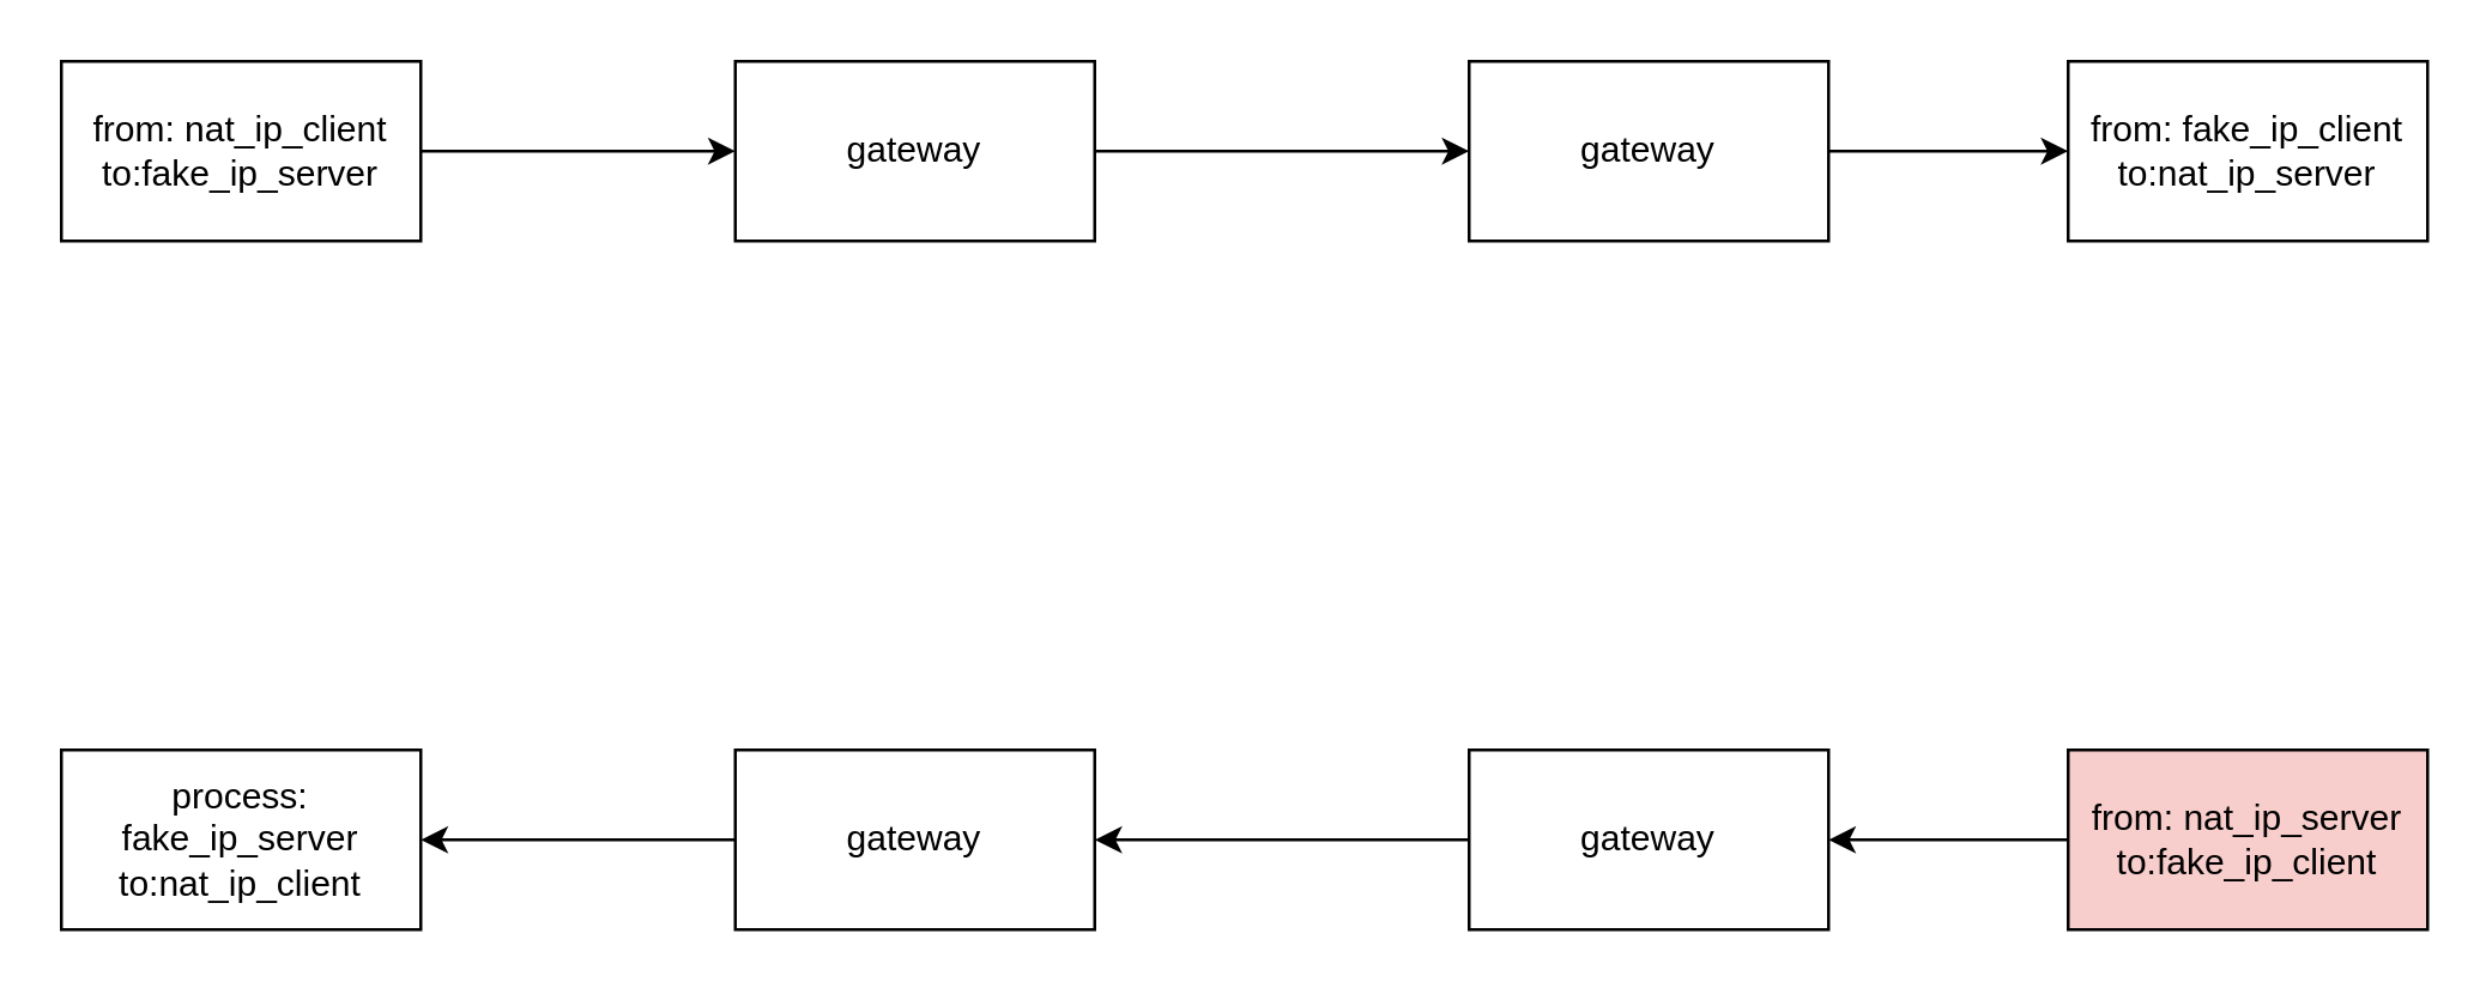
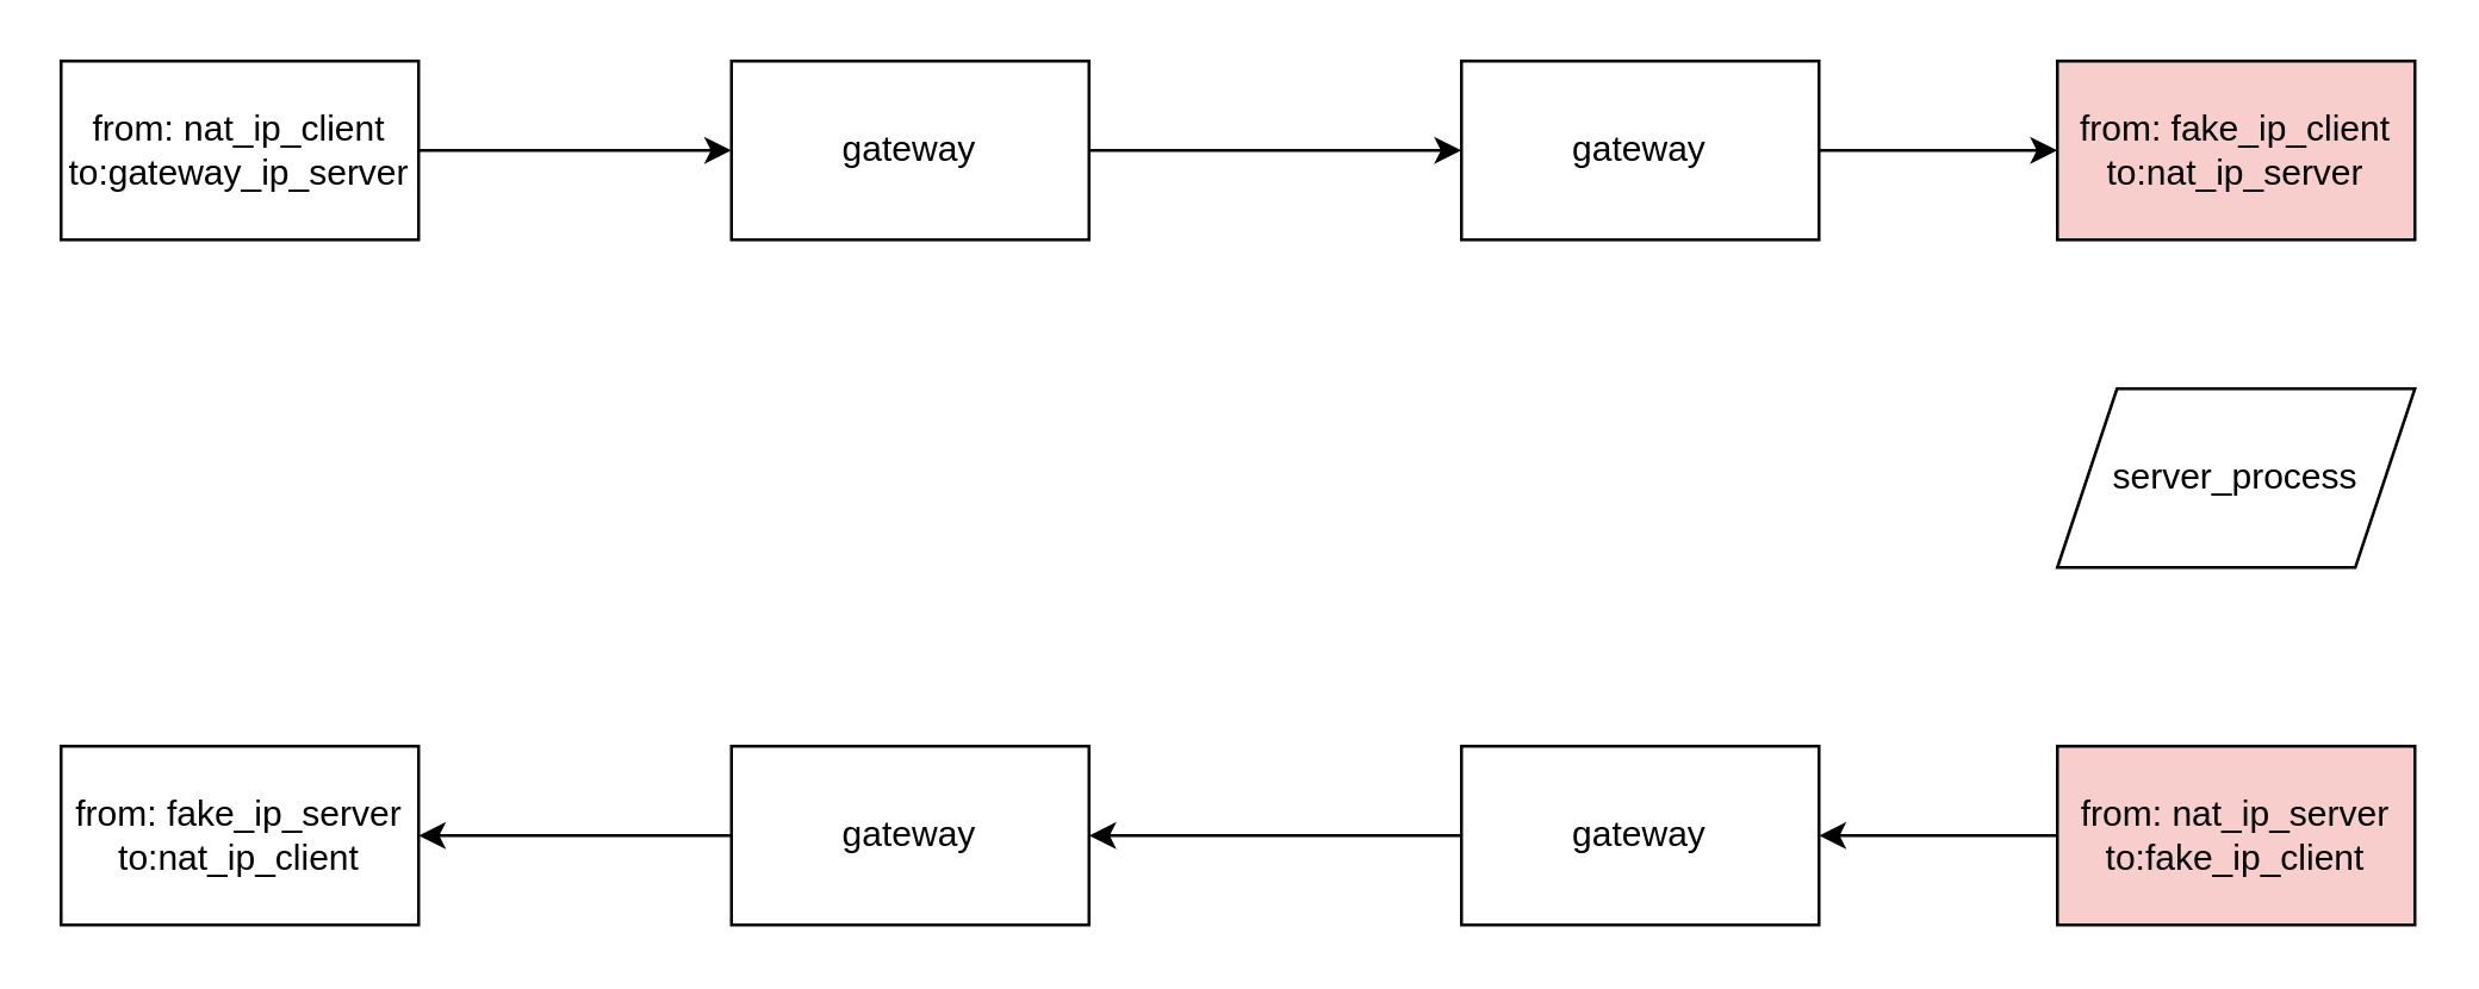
- <mxCell id="3" value="from: nat_ip_client&lt;br&gt;to:fake_ip_server" style="rounded=0;whiteSpace=wrap;html=1;" vertex="1" parent="1"><mxGeometry x="20" y="20" width="120" height="60" as="geometry" /></mxCell>
+ <mxCell id="3" value="from: nat_ip_client&lt;br&gt;to:gateway_ip_server" style="rounded=0;whiteSpace=wrap;html=1;" vertex="1" parent="1"><mxGeometry x="20" y="20" width="120" height="60" as="geometry" /></mxCell>
- <mxCell id="8" value="from: fake_ip_client&lt;br&gt;to:nat_ip_server" style="rounded=0;whiteSpace=wrap;html=1;" vertex="1" parent="1"><mxGeometry x="690" y="20" width="120" height="60" as="geometry" /></mxCell>
+ <mxCell id="8" value="from: fake_ip_client&lt;br&gt;to:nat_ip_server" style="rounded=0;whiteSpace=wrap;html=1;fillColor=#f8cecc;" vertex="1" parent="1"><mxGeometry x="690" y="20" width="120" height="60" as="geometry" /></mxCell>
+ <mxCell id="16" value="server_process" style="shape=parallelogram;perimeter=parallelogramPerimeter;whiteSpace=wrap;html=1;fixedSize=1;" vertex="1" parent="1"><mxGeometry x="690" y="130" width="120" height="60" as="geometry" /></mxCell>
- <mxCell id="9" value="process: fake_ip_server&lt;br&gt;to:nat_ip_client" style="rounded=0;whiteSpace=wrap;html=1;" vertex="1" parent="1"><mxGeometry x="20" y="250" width="120" height="60" as="geometry" /></mxCell>
+ <mxCell id="9" value="from: fake_ip_server&lt;br&gt;to:nat_ip_client" style="rounded=0;whiteSpace=wrap;html=1;" vertex="1" parent="1"><mxGeometry x="20" y="250" width="120" height="60" as="geometry" /></mxCell>
